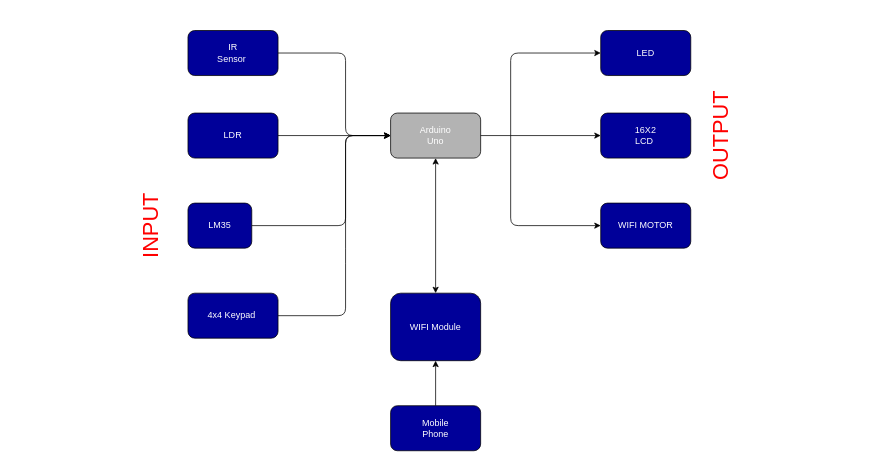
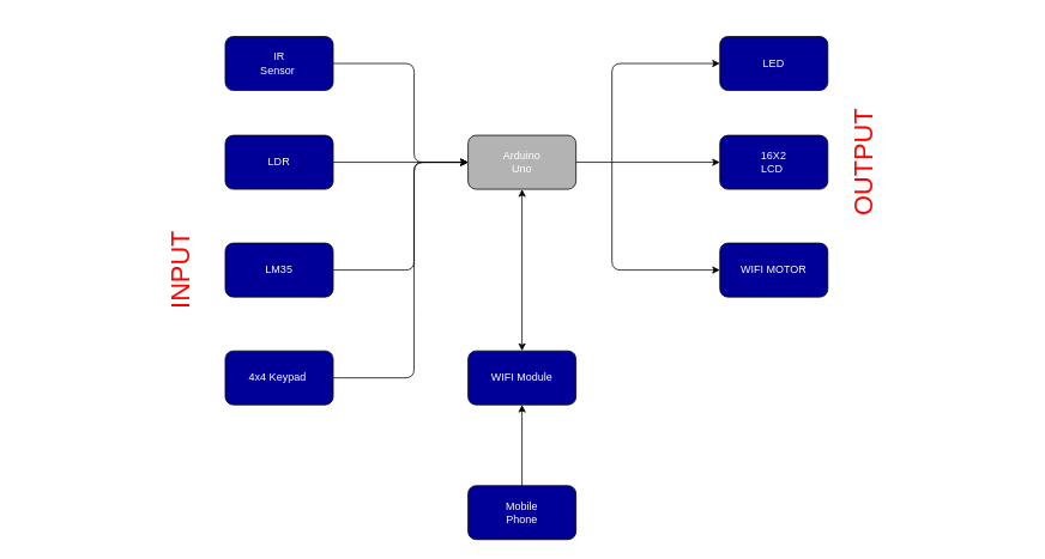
- <mxCell id="6" value="&lt;font color=&quot;#ffffff&quot;&gt;LM35&lt;/font&gt;" style="rounded=1;whiteSpace=wrap;html=1;fillColor=#000099;" vertex="1" parent="1"><mxGeometry x="250" y="250" width="85" height="60" as="geometry" /></mxCell>
+ <mxCell id="6" value="&lt;font color=&quot;#ffffff&quot;&gt;LM35&lt;/font&gt;" style="rounded=1;whiteSpace=wrap;html=1;fillColor=#000099;" vertex="1" parent="1"><mxGeometry x="250" y="250" width="120" height="60" as="geometry" /></mxCell>
- <mxCell id="7" value="&lt;font color=&quot;#ffffff&quot;&gt;WIFI Module&lt;br&gt;&lt;/font&gt;" style="rounded=1;whiteSpace=wrap;html=1;fillColor=#000099;" vertex="1" parent="1"><mxGeometry x="520" y="370" width="120" height="90" as="geometry" /></mxCell>
+ <mxCell id="7" value="&lt;font color=&quot;#ffffff&quot;&gt;WIFI Module&lt;br&gt;&lt;/font&gt;" style="rounded=1;whiteSpace=wrap;html=1;fillColor=#000099;" vertex="1" parent="1"><mxGeometry x="520" y="370" width="120" height="60" as="geometry" /></mxCell>
